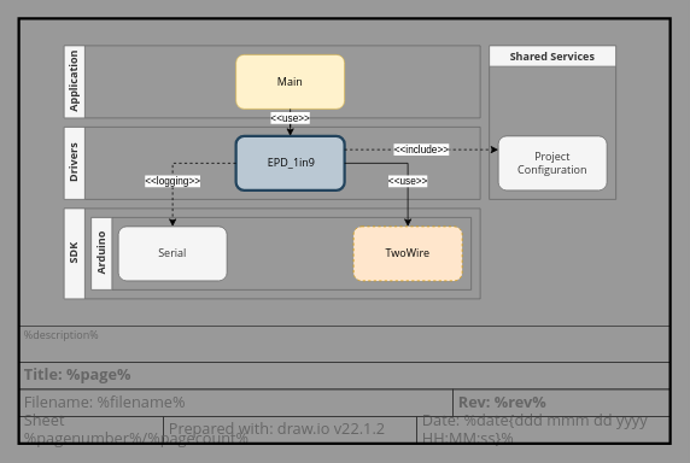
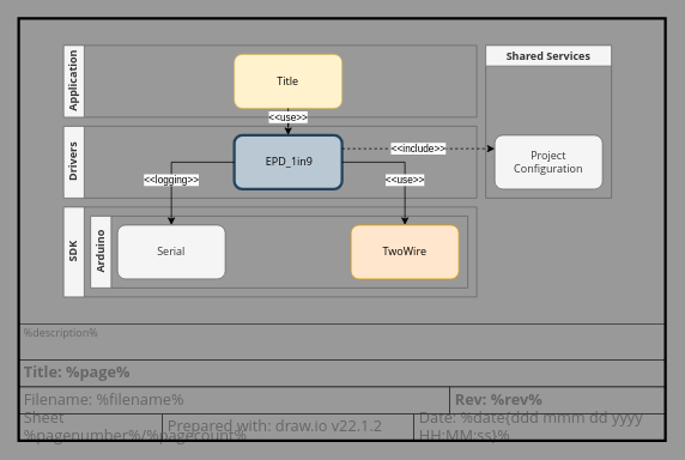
- <mxCell id="22" value="Main" style="rounded=1;whiteSpace=wrap;html=1;fontFamily=Open Sans;fillColor=#fff2cc;strokeColor=#d6b656;" parent="21" vertex="1"><mxGeometry x="190" y="10" width="120" height="60" as="geometry" /></mxCell>
+ <mxCell id="22" value="Title" style="rounded=1;whiteSpace=wrap;html=1;fontFamily=Open Sans;fillColor=#fff2cc;strokeColor=#d6b656;" parent="21" vertex="1"><mxGeometry x="190" y="10" width="120" height="60" as="geometry" /></mxCell>
- <mxCell id="26" value="&amp;lt;&amp;lt;logging&amp;gt;&amp;gt;" style="edgeStyle=orthogonalEdgeStyle;rounded=0;orthogonalLoop=1;jettySize=auto;html=1;dashed=1;" parent="11" source="20" target="16" edge="1"><mxGeometry x="0.286" relative="1" as="geometry"><mxPoint as="offset" /><mxPoint x="400" y="75" as="sourcePoint" /></mxGeometry></mxCell>
+ <mxCell id="26" value="&amp;lt;&amp;lt;logging&amp;gt;&amp;gt;" style="edgeStyle=orthogonalEdgeStyle;rounded=0;orthogonalLoop=1;jettySize=auto;html=1;" parent="11" source="20" target="16" edge="1"><mxGeometry x="0.286" relative="1" as="geometry"><mxPoint as="offset" /><mxPoint x="400" y="75" as="sourcePoint" /></mxGeometry></mxCell>
- <mxCell id="17" value="TwoWire" style="rounded=1;whiteSpace=wrap;html=1;fontFamily=Open Sans;fillColor=#ffe6cc;strokeColor=#d79b00;dashed=1;" parent="15" vertex="1"><mxGeometry x="290" y="10" width="120" height="60" as="geometry" /></mxCell>
+ <mxCell id="17" value="TwoWire" style="rounded=1;whiteSpace=wrap;html=1;fontFamily=Open Sans;fillColor=#ffe6cc;strokeColor=#d79b00;" parent="15" vertex="1"><mxGeometry x="290" y="10" width="120" height="60" as="geometry" /></mxCell>
